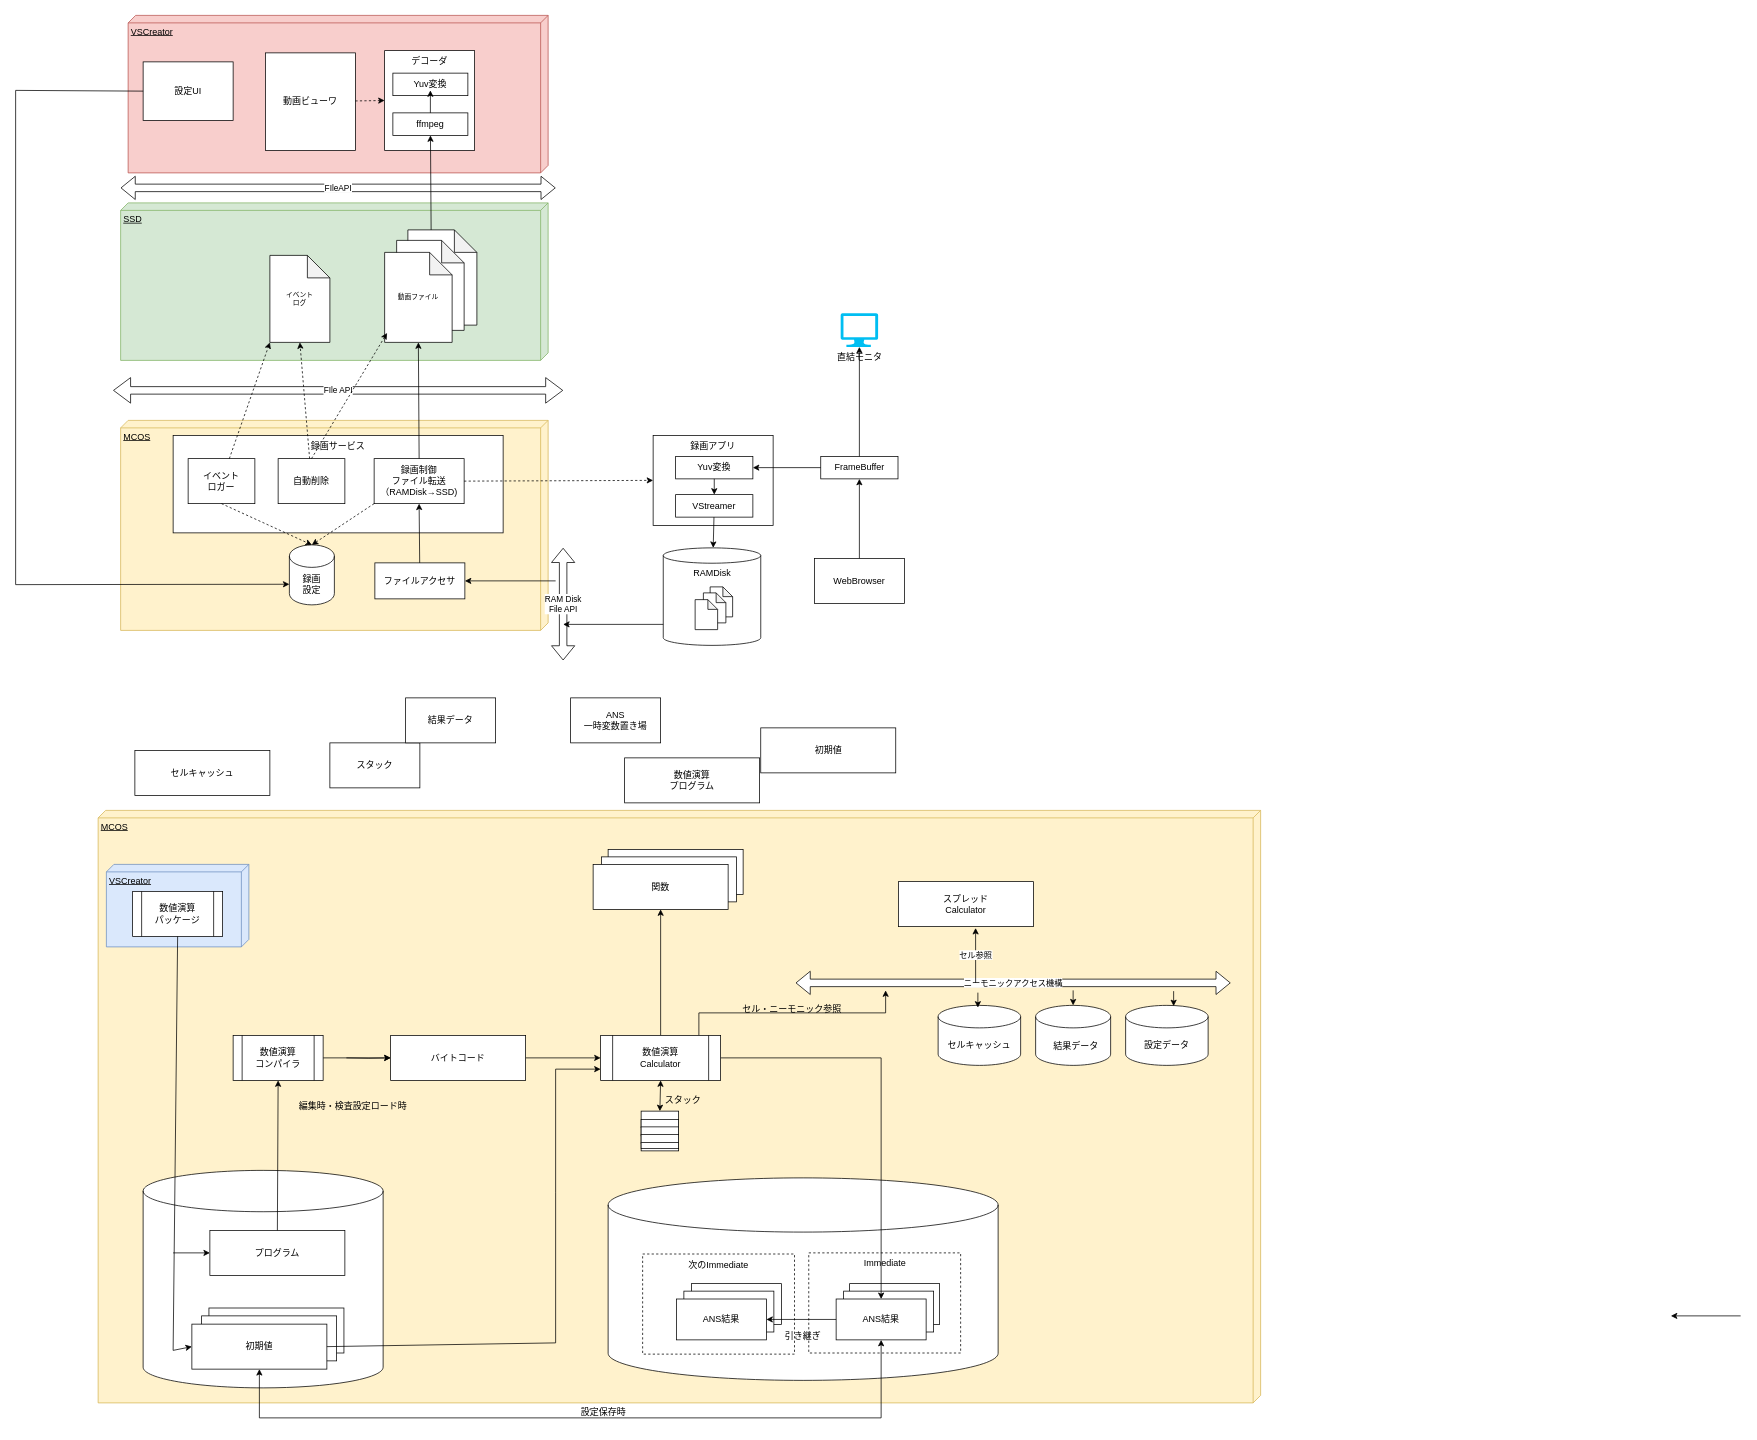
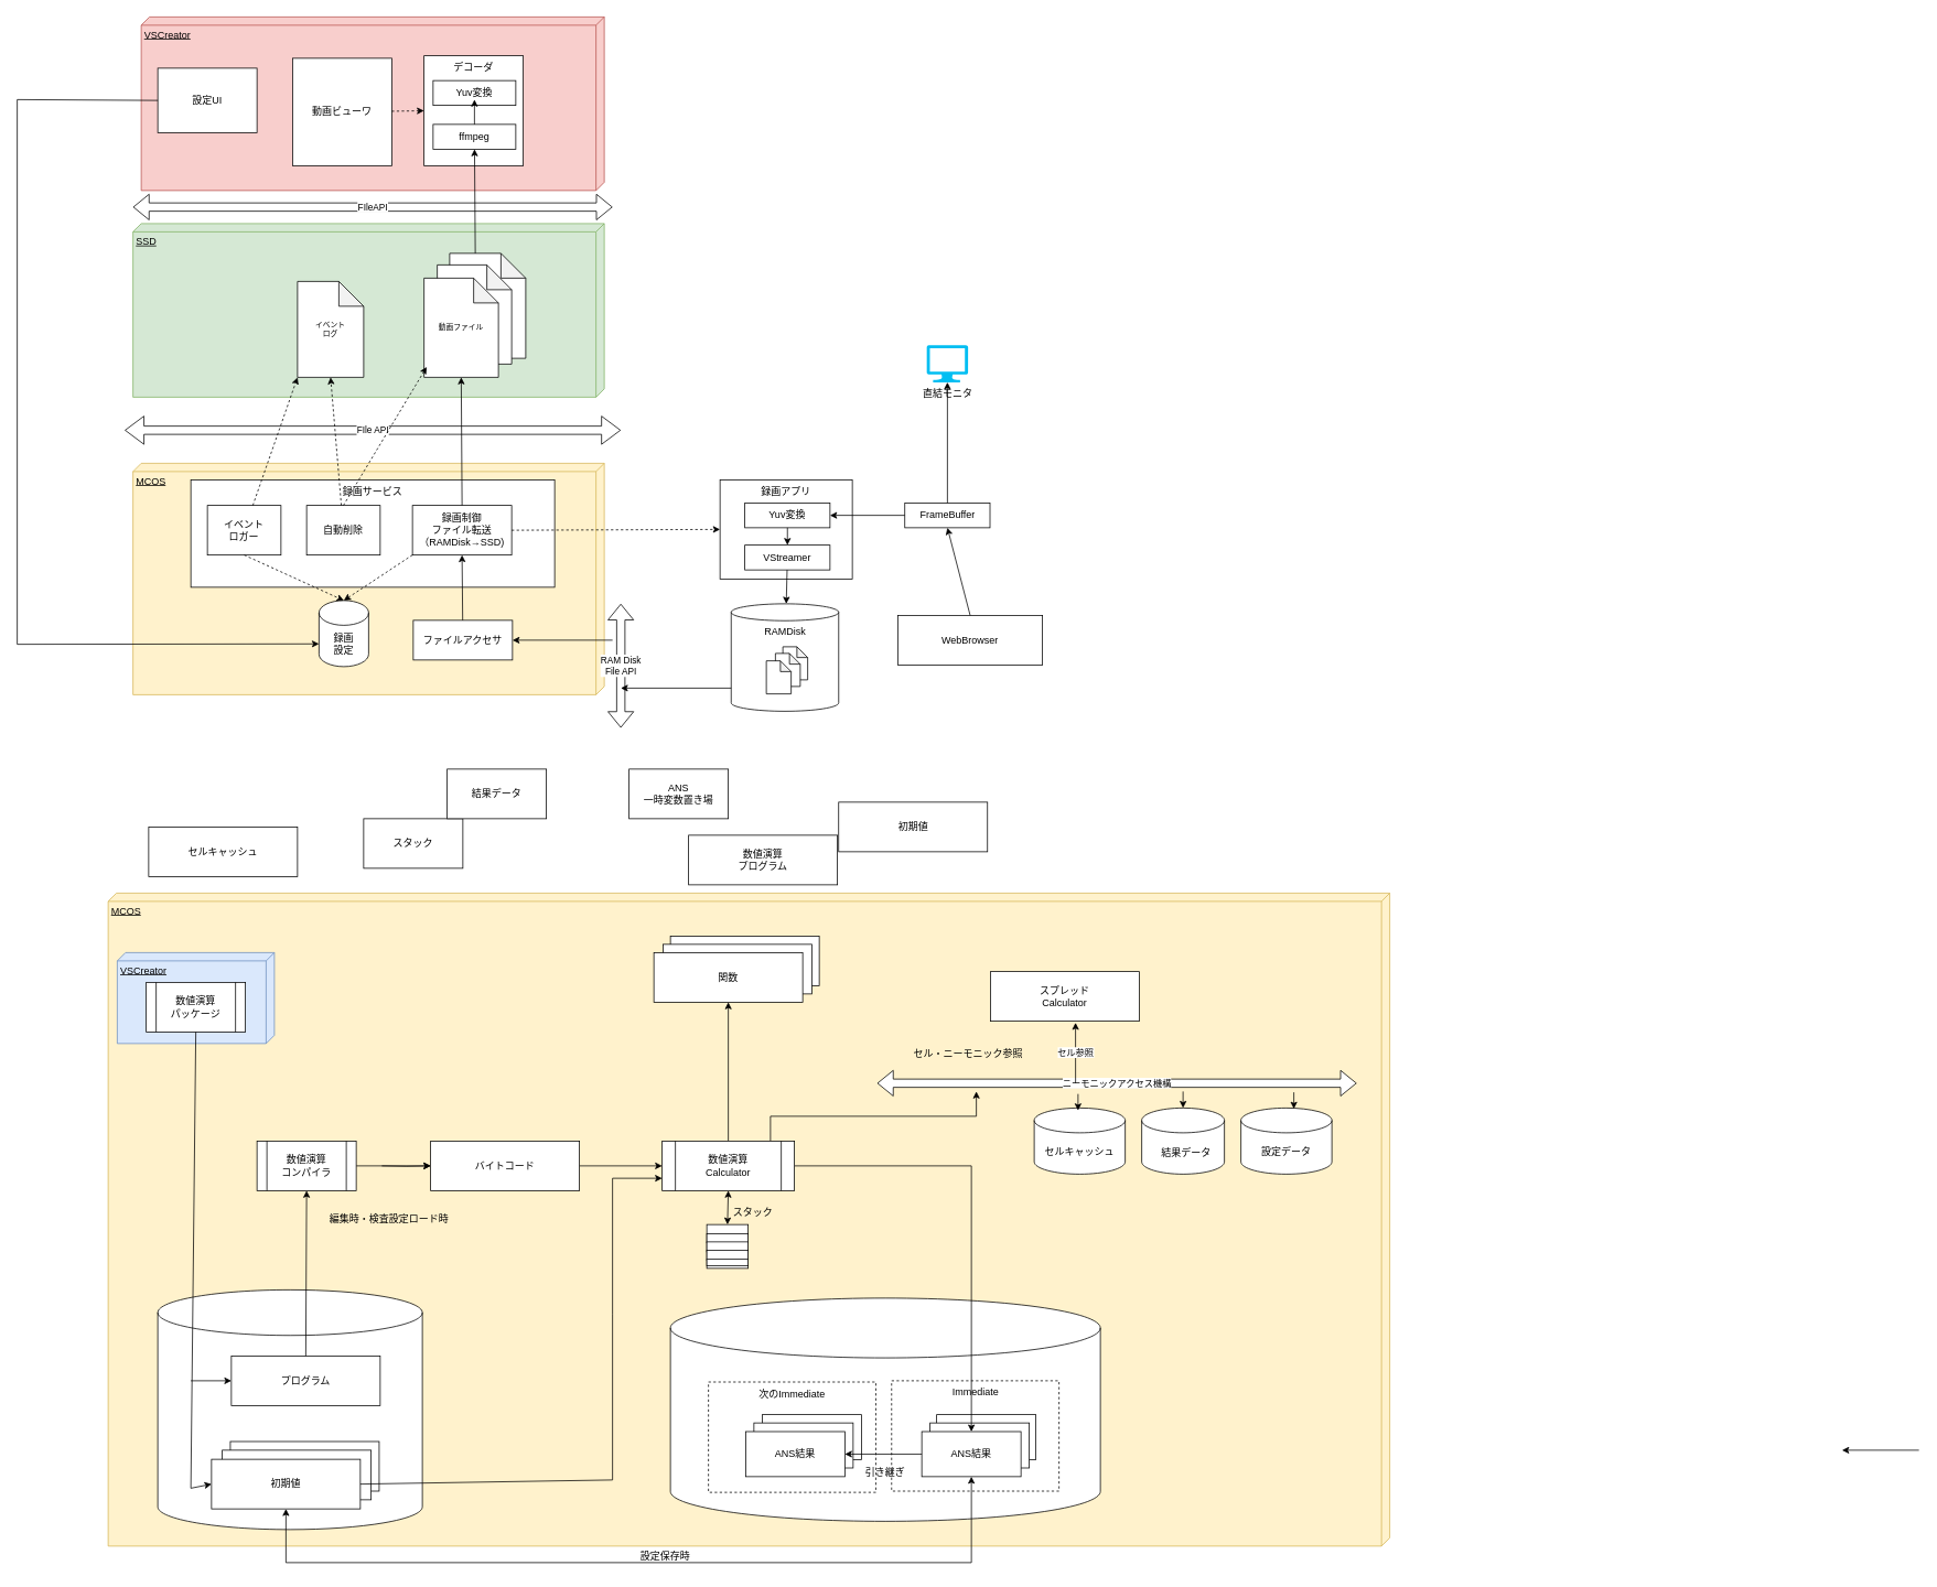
- <mxCell id="23" value="WebBrowser" style="rounded=0;whiteSpace=wrap;html=1;" parent="1" vertex="1"><mxGeometry x="1085" y="744" width="120" height="60" as="geometry" /></mxCell>
+ <mxCell id="23" value="WebBrowser" style="rounded=0;whiteSpace=wrap;html=1;" parent="1" vertex="1"><mxGeometry x="1085" y="744" width="175" height="60" as="geometry" /></mxCell>
- <mxCell id="94" value="セル・ニーモニック参照" style="text;html=1;align=center;verticalAlign=middle;whiteSpace=wrap;rounded=0;" vertex="1" parent="1"><mxGeometry x="981" y="1330" width="149" height="30" as="geometry" /></mxCell>
+ <mxCell id="94" value="セル・ニーモニック参照" style="text;html=1;align=center;verticalAlign=middle;whiteSpace=wrap;rounded=0;" vertex="1" parent="1"><mxGeometry x="1096" y="1260" width="149" height="30" as="geometry" /></mxCell>
